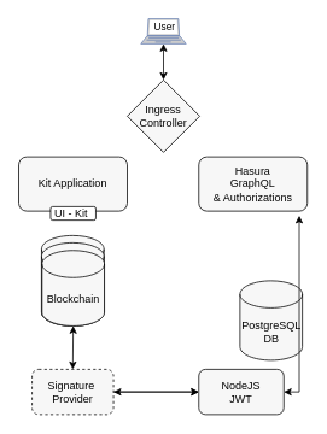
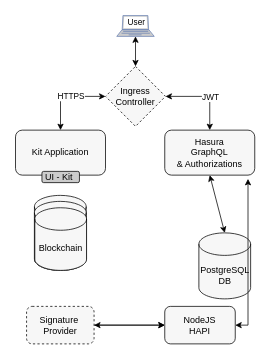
- <mxCell id="6" value="Ingress &lt;br&gt;Controller" style="rhombus;whiteSpace=wrap;html=1;fillColor=#F7F7F7;" parent="1" vertex="1"><mxGeometry x="140" y="88" width="80" height="80" as="geometry" /></mxCell>
+ <mxCell id="6" value="Ingress &lt;br&gt;Controller" style="rhombus;whiteSpace=wrap;html=1;fillColor=#F7F7F7;dashed=1;" parent="1" vertex="1"><mxGeometry x="140" y="88" width="80" height="80" as="geometry" /></mxCell>
+ <mxCell id="11" value="" style="endArrow=classic;startArrow=classic;html=1;rounded=0;entryX=1;entryY=0.5;entryDx=0;entryDy=0;exitX=0.5;exitY=0;exitDx=0;exitDy=0;" parent="1" source="8" target="6" edge="1"><mxGeometry width="50" height="50" relative="1" as="geometry"><mxPoint x="140" y="358" as="sourcePoint" /><mxPoint x="190" y="308" as="targetPoint" /><Array as="points"><mxPoint x="279" y="128" /></Array></mxGeometry></mxCell>
+ <mxCell id="12" value="JWT" style="edgeLabel;html=1;align=center;verticalAlign=middle;resizable=0;points=[];fontSize=11;" parent="11" vertex="1" connectable="0"><mxGeometry x="0.115" y="-2" relative="1" as="geometry"><mxPoint x="13" y="2" as="offset" /></mxGeometry></mxCell>
+ <mxCell id="9" value="" style="endArrow=classic;startArrow=classic;html=1;rounded=0;entryX=0;entryY=0.5;entryDx=0;entryDy=0;exitX=0.5;exitY=0;exitDx=0;exitDy=0;" parent="1" source="5" target="6" edge="1"><mxGeometry width="50" height="50" relative="1" as="geometry"><mxPoint x="20" y="208" as="sourcePoint" /><mxPoint x="70" y="158" as="targetPoint" /><Array as="points"><mxPoint x="80" y="128" /></Array></mxGeometry></mxCell>
+ <mxCell id="10" value="HTTPS" style="edgeLabel;html=1;align=center;verticalAlign=middle;resizable=0;points=[];fontSize=11;" parent="9" vertex="1" connectable="0"><mxGeometry x="0.105" y="1" relative="1" as="geometry"><mxPoint as="offset" /></mxGeometry></mxCell>
- <mxCell id="21" value="UI - Kit&amp;nbsp;" style="rounded=1;whiteSpace=wrap;html=1;" parent="1" vertex="1"><mxGeometry x="55.25" y="228" width="50" height="15" as="geometry" /></mxCell>
+ <mxCell id="21" value="UI - Kit&amp;nbsp;" style="rounded=1;whiteSpace=wrap;html=1;fillColor=#cccccc;" parent="1" vertex="1"><mxGeometry x="55.25" y="228" width="50" height="15" as="geometry" /></mxCell>
+ <mxCell id="13" value="" style="endArrow=classic;startArrow=classic;html=1;rounded=0;entryX=0.5;entryY=1;entryDx=0;entryDy=0;exitX=0.5;exitY=0;exitDx=0;exitDy=0;exitPerimeter=0;" parent="1" source="7" target="8" edge="1"><mxGeometry width="50" height="50" relative="1" as="geometry"><mxPoint x="129" y="368" as="sourcePoint" /><mxPoint x="179" y="318" as="targetPoint" /></mxGeometry></mxCell>
- <mxCell id="22" value="" style="endArrow=classic;startArrow=classic;html=1;rounded=0;entryX=0.5;entryY=0;entryDx=0;entryDy=0;exitX=0.5;exitY=1;exitDx=0;exitDy=0;exitPerimeter=0;" parent="1" source="18" target="23" edge="1"><mxGeometry y="-40" width="50" height="50" relative="1" as="geometry"><mxPoint x="80" y="360" as="sourcePoint" /><mxPoint x="220" y="433" as="targetPoint" /><mxPoint as="offset" /><Array as="points" /></mxGeometry></mxCell>
- <mxCell id="16" value="NodeJS&lt;br&gt;JWT" style="rounded=1;whiteSpace=wrap;html=1;fillColor=#F7F7F7;" parent="1" vertex="1"><mxGeometry x="219" y="408" width="94" height="50" as="geometry" /></mxCell>
+ <mxCell id="16" value="NodeJS&lt;br&gt;HAPI" style="rounded=1;whiteSpace=wrap;html=1;fillColor=#F7F7F7;" parent="1" vertex="1"><mxGeometry x="219" y="408" width="94" height="50" as="geometry" /></mxCell>
